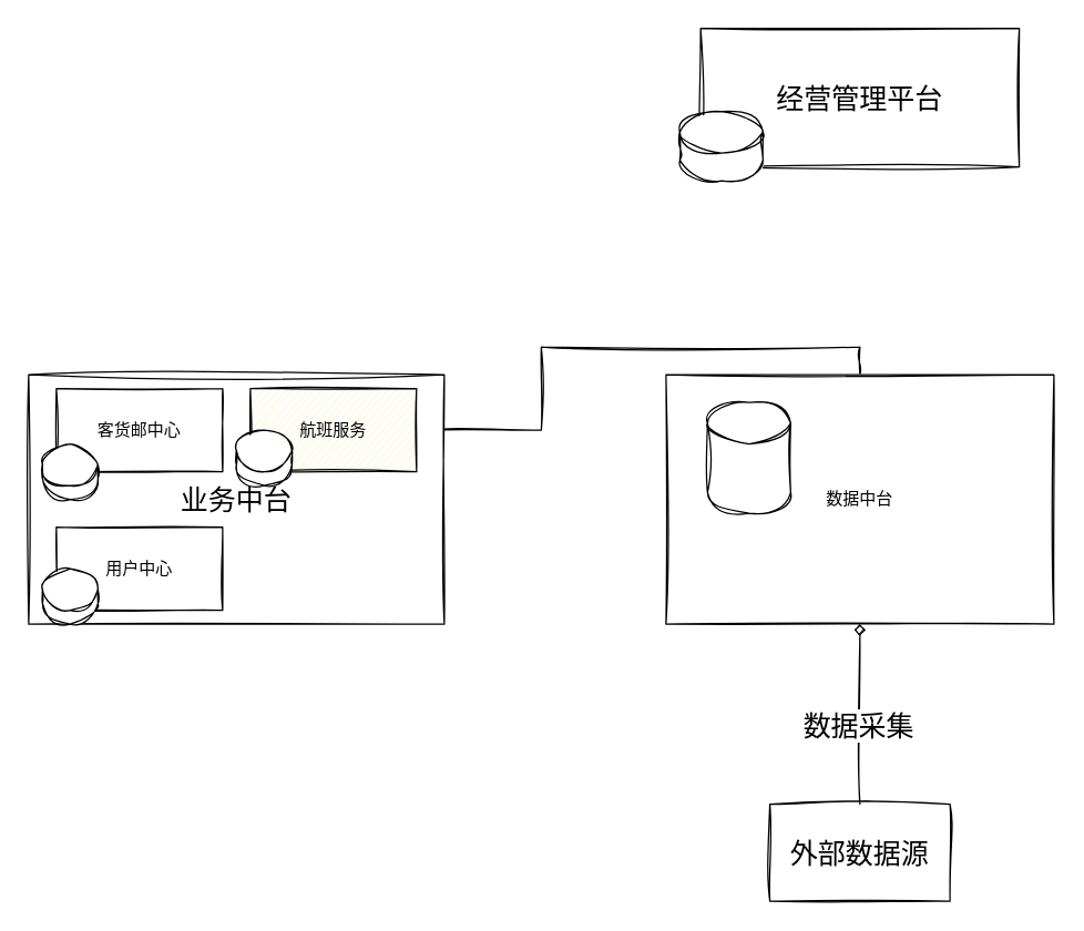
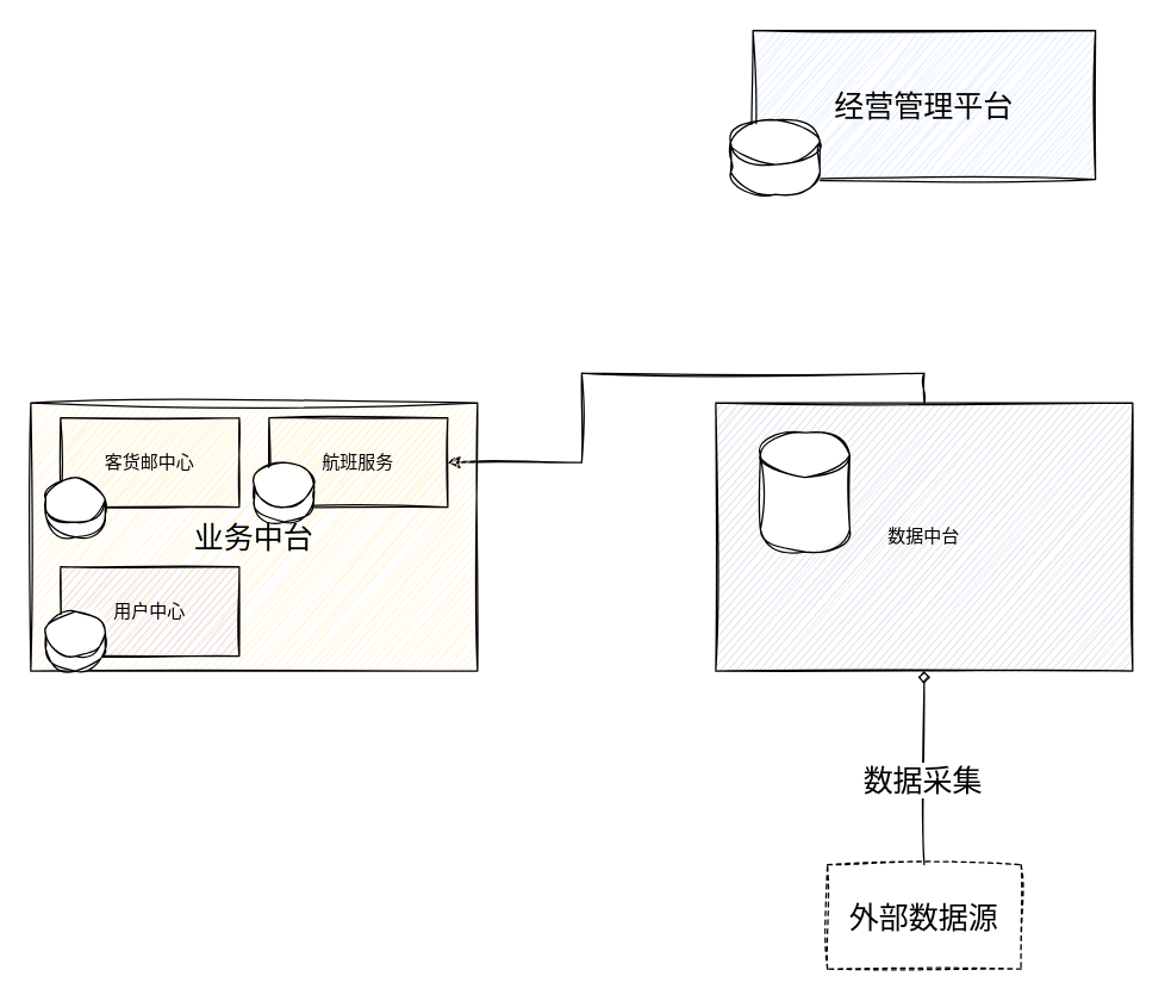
- <mxCell id="10" value="经营管理平台" style="rounded=0;whiteSpace=wrap;html=1;sketch=1;hachureGap=4;jiggle=2;fontFamily=Architects Daughter;fontSource=https%3A%2F%2Ffonts.googleapis.com%2Fcss%3Ffamily%3DArchitects%2BDaughter;fontSize=20;" parent="9" vertex="1"><mxGeometry x="15" width="230" height="100" as="geometry" /></mxCell>
+ <mxCell id="10" value="经营管理平台" style="rounded=0;whiteSpace=wrap;html=1;sketch=1;hachureGap=4;jiggle=2;fontFamily=Architects Daughter;fontSource=https%3A%2F%2Ffonts.googleapis.com%2Fcss%3Ffamily%3DArchitects%2BDaughter;fontSize=20;fillColor=#dae8fc;" parent="9" vertex="1"><mxGeometry x="15" width="230" height="100" as="geometry" /></mxCell>
- <mxCell id="16" value="客货邮中心" style="rounded=0;whiteSpace=wrap;html=1;sketch=1;" parent="15" vertex="1"><mxGeometry x="10" width="120" height="60" as="geometry" /></mxCell>
+ <mxCell id="16" value="客货邮中心" style="rounded=0;whiteSpace=wrap;html=1;sketch=1;fillColor=#fff2cc;" parent="15" vertex="1"><mxGeometry x="10" width="120" height="60" as="geometry" /></mxCell>
- <mxCell id="4" value="业务中台" style="rounded=0;whiteSpace=wrap;html=1;sketch=1;hachureGap=4;jiggle=2;fontFamily=Architects Daughter;fontSource=https%3A%2F%2Ffonts.googleapis.com%2Fcss%3Ffamily%3DArchitects%2BDaughter;fontSize=20;" parent="1" vertex="1"><mxGeometry x="20" y="270" width="300" height="180" as="geometry" /></mxCell>
+ <mxCell id="4" value="业务中台" style="rounded=0;whiteSpace=wrap;html=1;sketch=1;hachureGap=4;jiggle=2;fontFamily=Architects Daughter;fontSource=https%3A%2F%2Ffonts.googleapis.com%2Fcss%3Ffamily%3DArchitects%2BDaughter;fontSize=20;fillColor=#fff2cc;" parent="1" vertex="1"><mxGeometry x="20" y="270" width="300" height="180" as="geometry" /></mxCell>
- <mxCell id="3" value="数据中台" style="rounded=0;whiteSpace=wrap;html=1;sketch=1;" parent="1" vertex="1"><mxGeometry x="480" y="270" width="280" height="180" as="geometry" /></mxCell>
+ <mxCell id="3" value="数据中台" style="rounded=0;whiteSpace=wrap;html=1;sketch=1;fillColor=#e1d5e7;" parent="1" vertex="1"><mxGeometry x="480" y="270" width="280" height="180" as="geometry" /></mxCell>
- <mxCell id="19" value="用户中心" style="rounded=0;whiteSpace=wrap;html=1;sketch=1;" parent="18" vertex="1"><mxGeometry x="10" width="120" height="60" as="geometry" /></mxCell>
+ <mxCell id="19" value="用户中心" style="rounded=0;whiteSpace=wrap;html=1;sketch=1;fillColor=#e1d5e7;" parent="18" vertex="1"><mxGeometry x="10" width="120" height="60" as="geometry" /></mxCell>
- <mxCell id="7" value="外部数据源" style="rounded=0;whiteSpace=wrap;html=1;sketch=1;hachureGap=4;jiggle=2;fontFamily=Architects Daughter;fontSource=https%3A%2F%2Ffonts.googleapis.com%2Fcss%3Ffamily%3DArchitects%2BDaughter;fontSize=20;" parent="1" vertex="1"><mxGeometry x="555" y="580" width="130" height="70" as="geometry" /></mxCell>
+ <mxCell id="7" value="外部数据源" style="rounded=0;whiteSpace=wrap;html=1;sketch=1;hachureGap=4;jiggle=2;fontFamily=Architects Daughter;fontSource=https%3A%2F%2Ffonts.googleapis.com%2Fcss%3Ffamily%3DArchitects%2BDaughter;fontSize=20;dashed=1;" parent="1" vertex="1"><mxGeometry x="555" y="580" width="130" height="70" as="geometry" /></mxCell>
